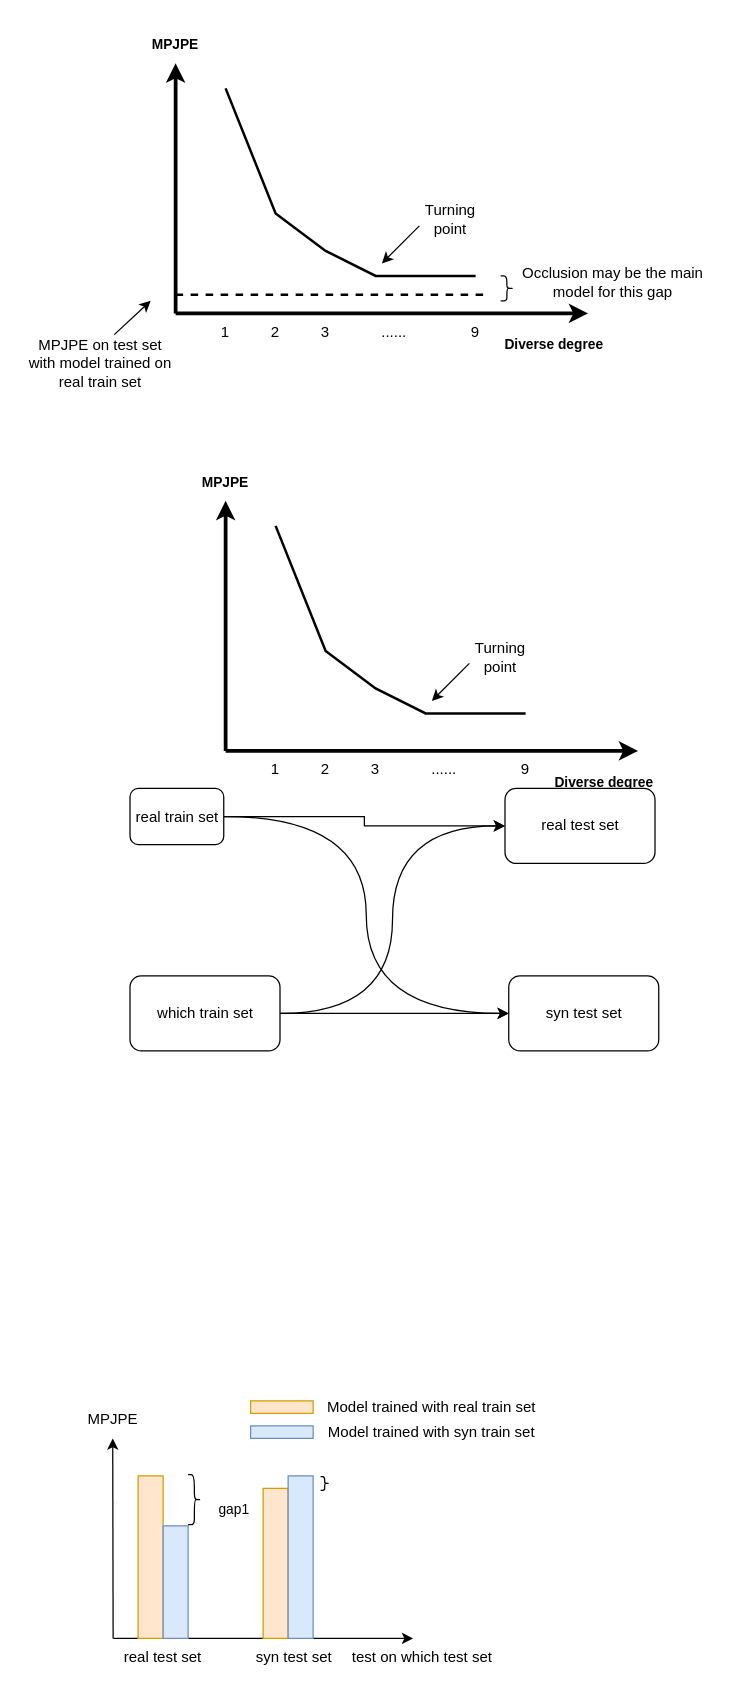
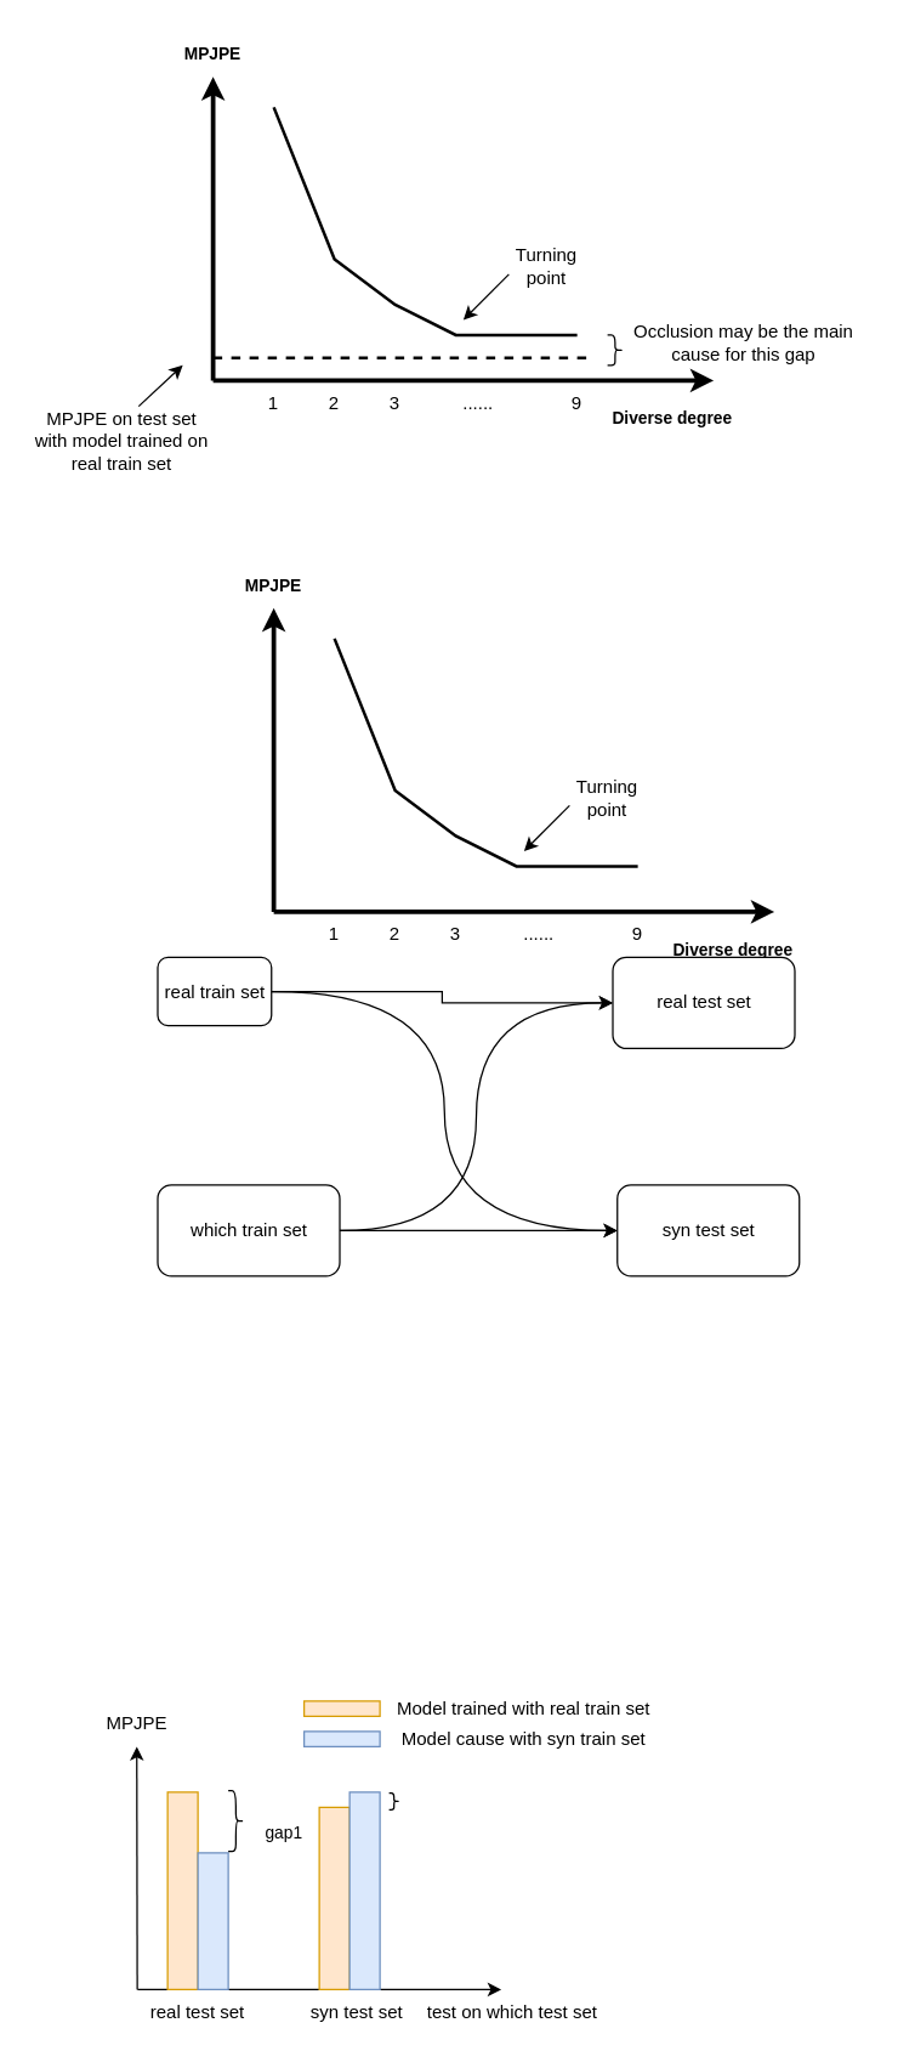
- <mxCell id="18" value="Occlusion may be the main model for this gap" style="text;html=1;strokeColor=none;fillColor=none;align=center;verticalAlign=middle;whiteSpace=wrap;rounded=0;" vertex="1" parent="1"><mxGeometry x="410" y="210" width="160" height="30" as="geometry" /></mxCell>
+ <mxCell id="18" value="Occlusion may be the main cause for this gap" style="text;html=1;strokeColor=none;fillColor=none;align=center;verticalAlign=middle;whiteSpace=wrap;rounded=0;" vertex="1" parent="1"><mxGeometry x="410" y="210" width="160" height="30" as="geometry" /></mxCell>
- <mxCell id="52" value="Model trained with syn train set" style="text;html=1;strokeColor=none;fillColor=none;align=center;verticalAlign=middle;whiteSpace=wrap;rounded=0;" vertex="1" parent="1"><mxGeometry x="250" y="1130" width="190" height="30" as="geometry" /></mxCell>
+ <mxCell id="52" value="Model cause with syn train set" style="text;html=1;strokeColor=none;fillColor=none;align=center;verticalAlign=middle;whiteSpace=wrap;rounded=0;" vertex="1" parent="1"><mxGeometry x="250" y="1130" width="190" height="30" as="geometry" /></mxCell>
